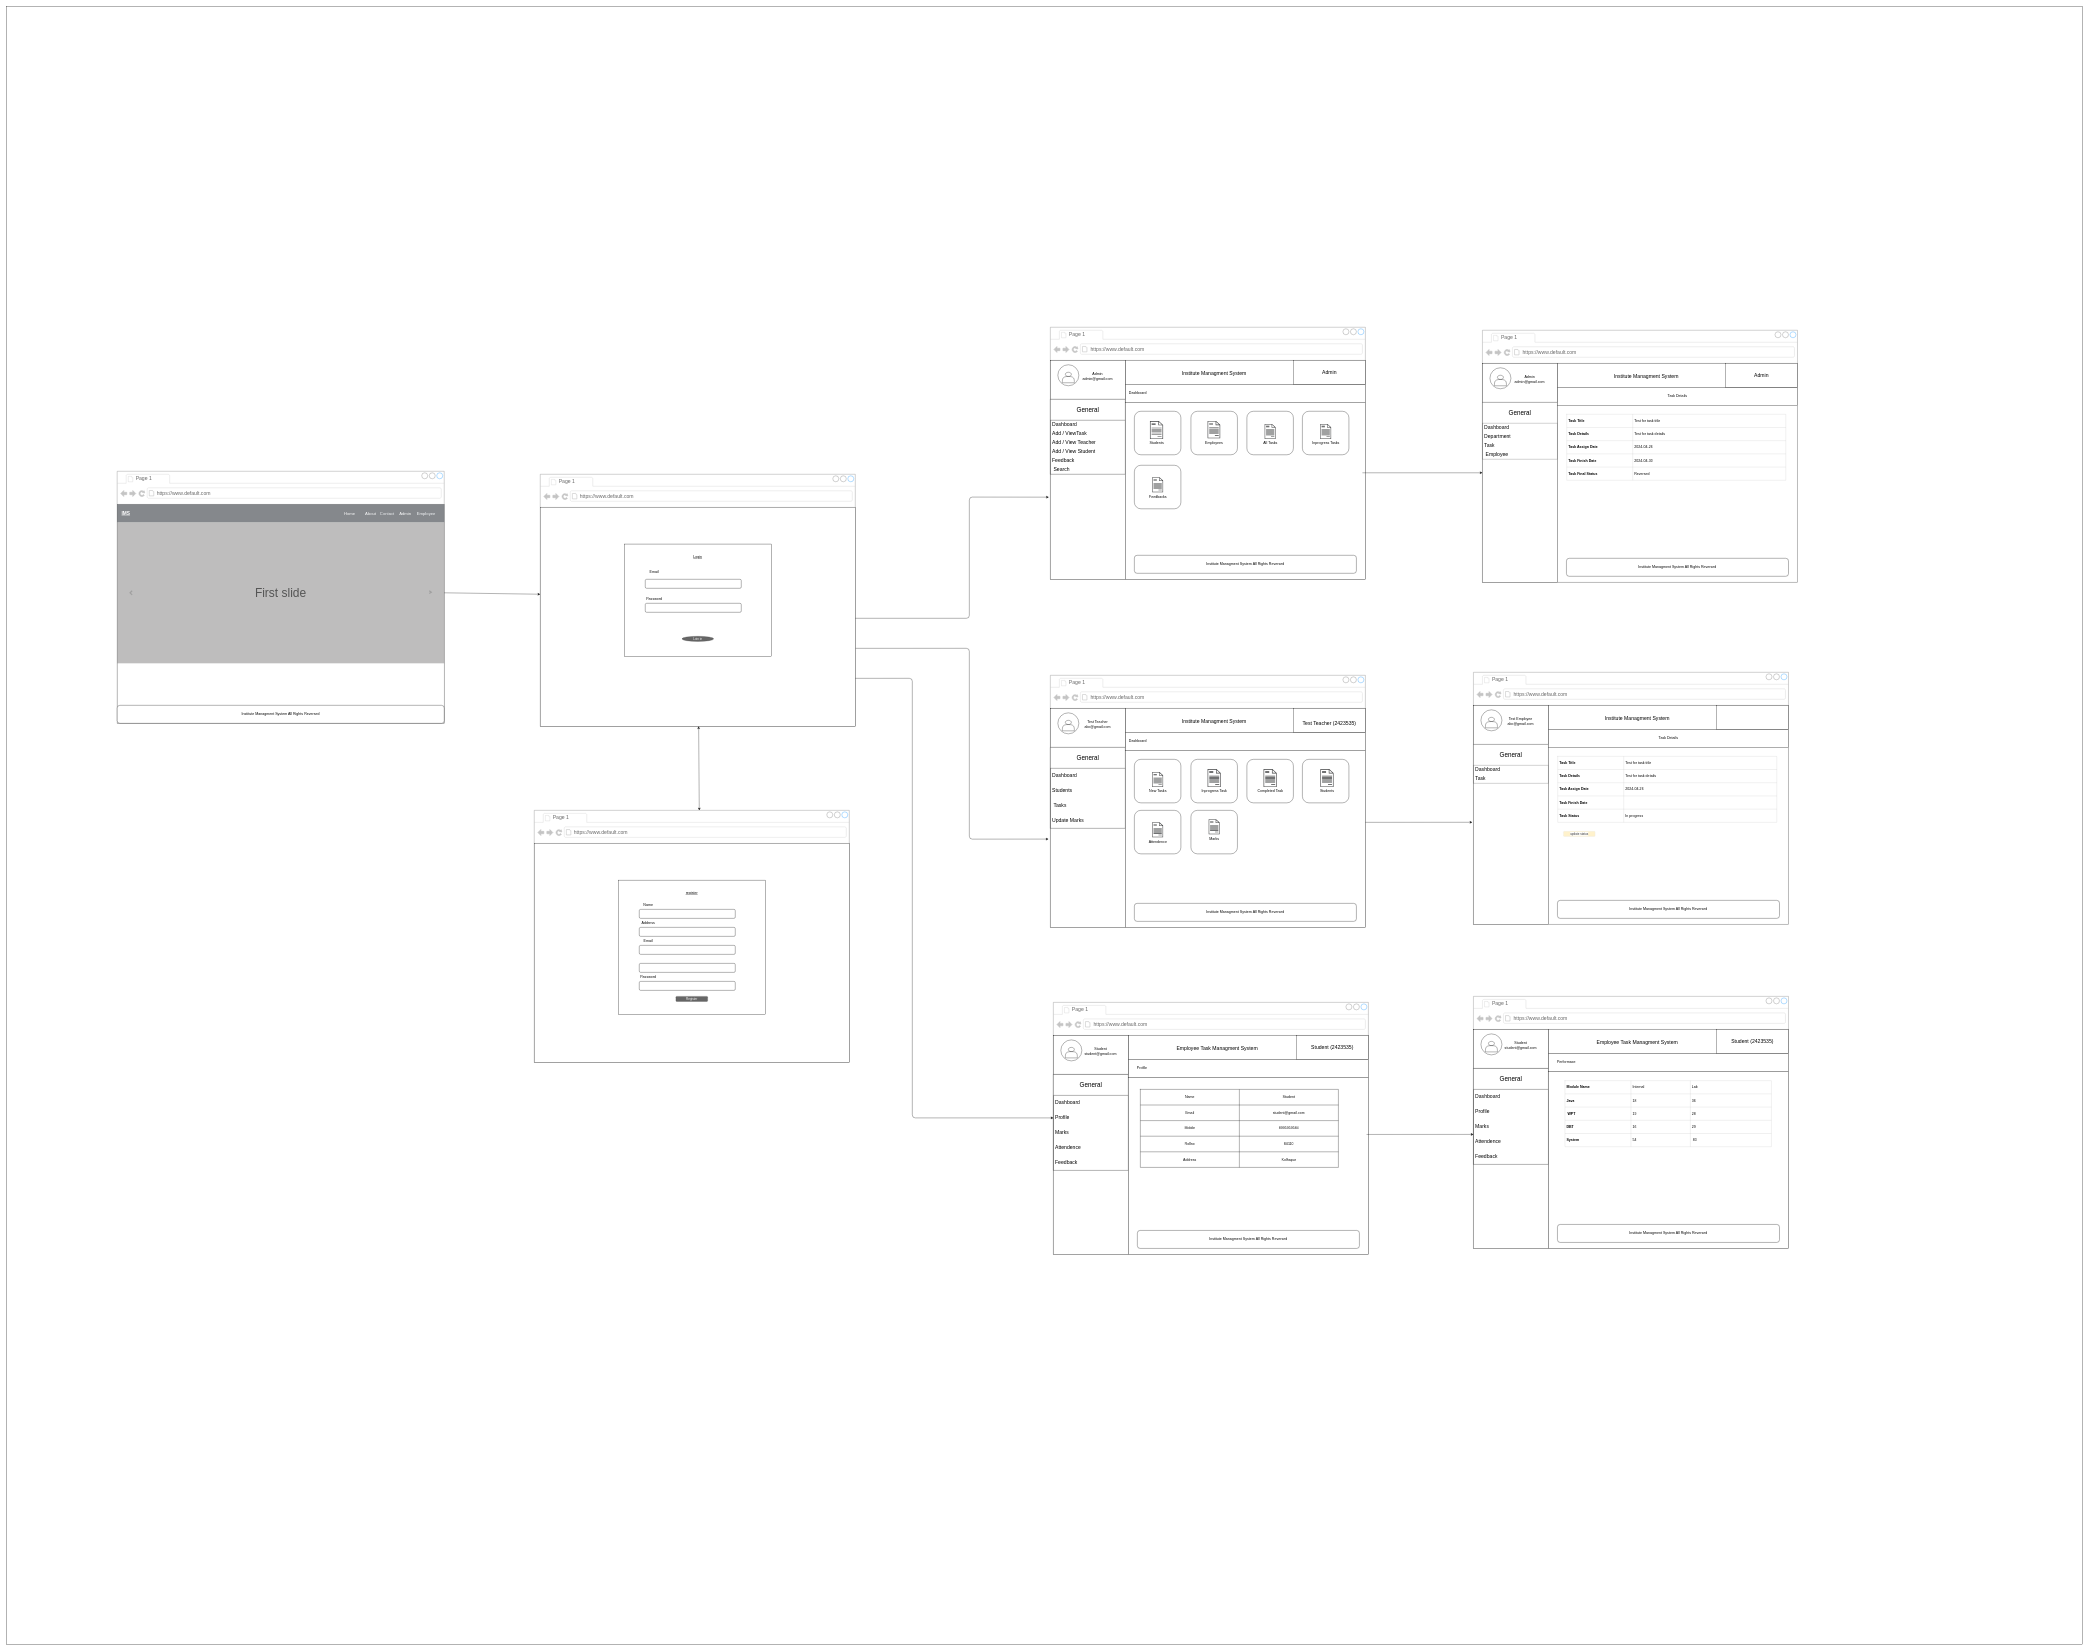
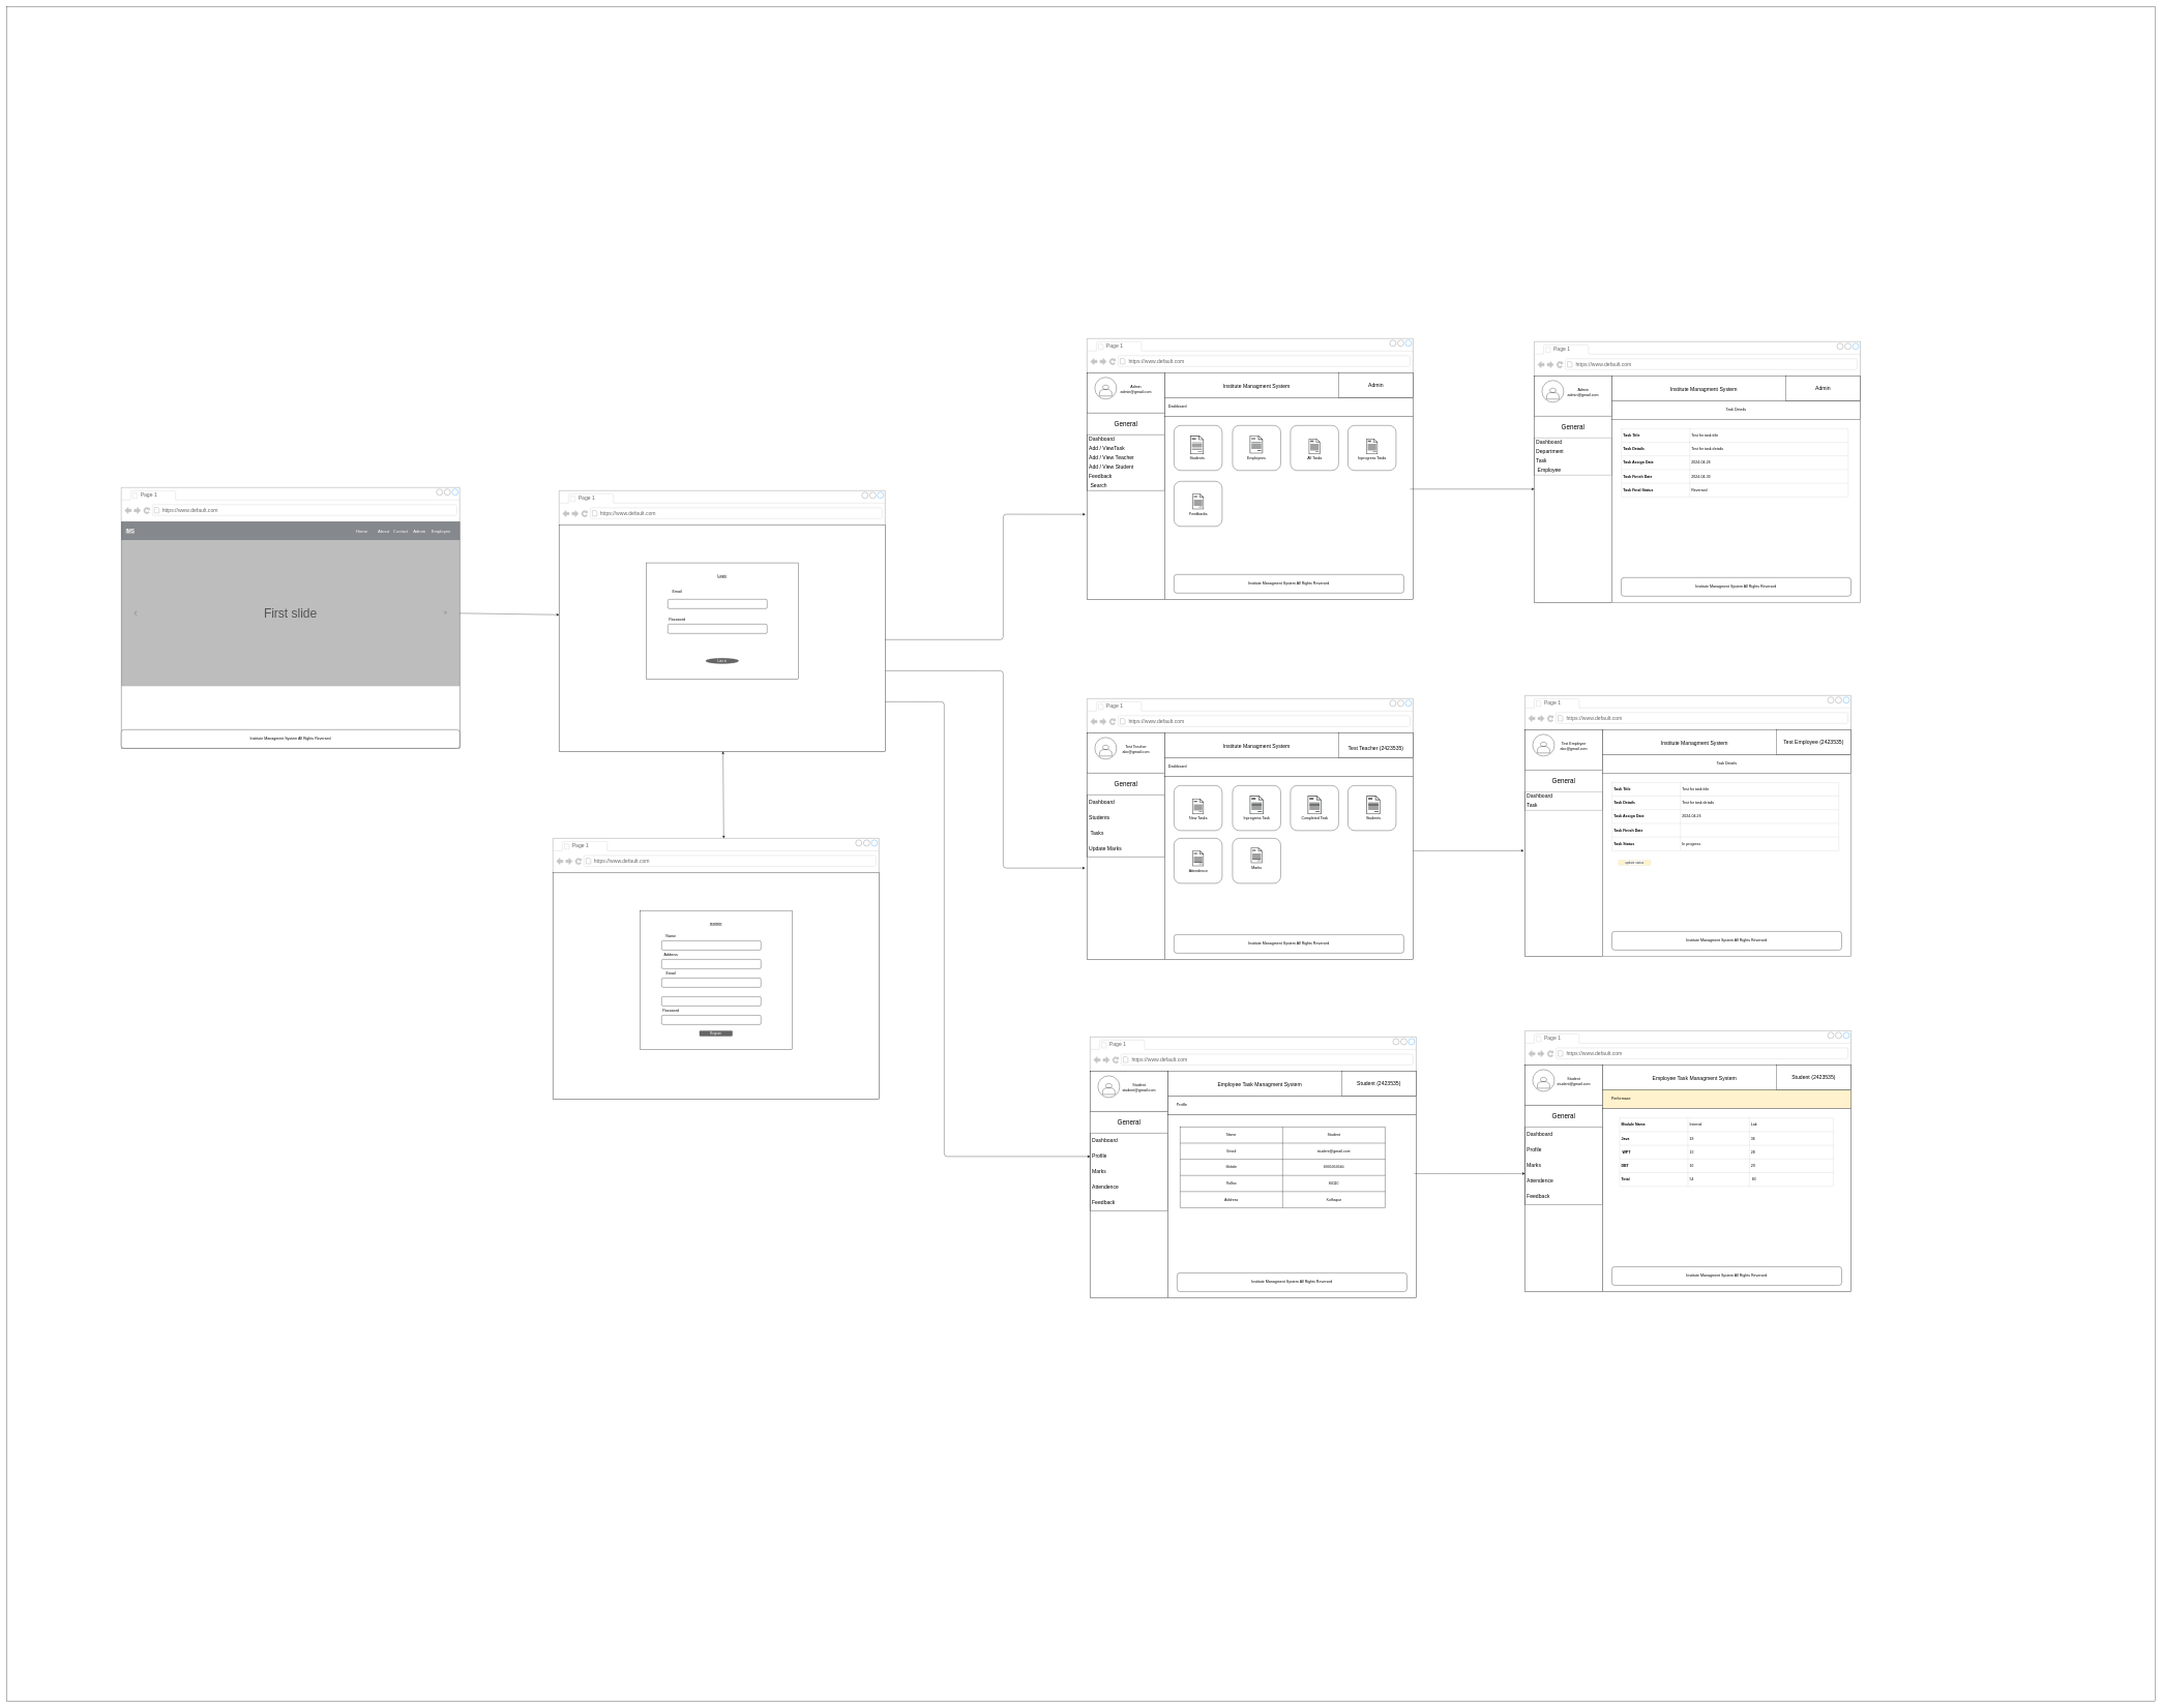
+ <mxCell id="152" value="Test Employee (2423535)" style="text;html=1;strokeColor=none;fillColor=none;align=center;verticalAlign=middle;whiteSpace=wrap;rounded=0;fontSize=17;" parent="138" vertex="1"><mxGeometry x="830" y="135" width="200" height="30" as="geometry" /></mxCell>
- <mxCell id="239" value="&lt;div style=&quot;&quot;&gt;&lt;span style=&quot;white-space: pre;&quot;&gt;&#09;&lt;/span&gt;Performace&lt;br&gt;&lt;/div&gt;" style="rounded=0;whiteSpace=wrap;html=1;align=left;" vertex="1" parent="233"><mxGeometry x="250" y="190" width="800" height="60" as="geometry" /></mxCell>
+ <mxCell id="239" value="&lt;div style=&quot;&quot;&gt;&lt;span style=&quot;white-space: pre;&quot;&gt;&#09;&lt;/span&gt;Performace&lt;br&gt;&lt;/div&gt;" style="rounded=0;whiteSpace=wrap;html=1;align=left;fillColor=#fff2cc;" vertex="1" parent="233"><mxGeometry x="250" y="190" width="800" height="60" as="geometry" /></mxCell>
- <mxCell id="274" value="&lt;b&gt;&amp;nbsp;System&lt;/b&gt;" style="shape=partialRectangle;html=1;whiteSpace=wrap;connectable=0;overflow=hidden;fillColor=none;top=0;left=0;bottom=0;right=0;pointerEvents=1;align=left;" vertex="1" parent="273"><mxGeometry width="220" height="44" as="geometry"><mxRectangle width="220" height="44" as="alternateBounds" /></mxGeometry></mxCell>
+ <mxCell id="274" value="&lt;b&gt;&amp;nbsp;Total&lt;/b&gt;" style="shape=partialRectangle;html=1;whiteSpace=wrap;connectable=0;overflow=hidden;fillColor=none;top=0;left=0;bottom=0;right=0;pointerEvents=1;align=left;" vertex="1" parent="273"><mxGeometry width="220" height="44" as="geometry"><mxRectangle width="220" height="44" as="alternateBounds" /></mxGeometry></mxCell>
